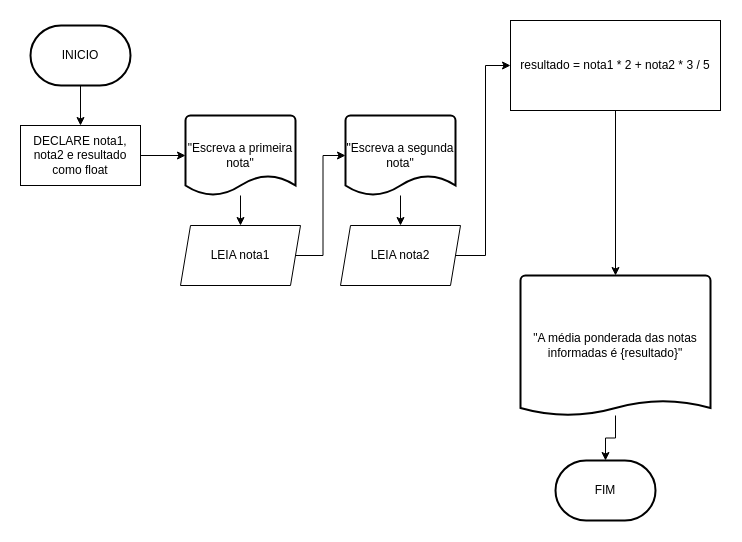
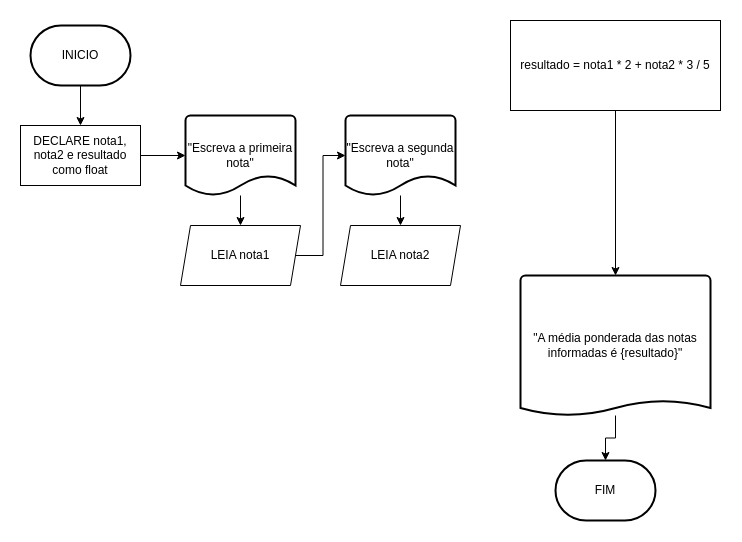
- <mxCell id="13" style="edgeStyle=orthogonalEdgeStyle;rounded=0;orthogonalLoop=1;jettySize=auto;html=1;entryX=0;entryY=0.5;entryDx=0;entryDy=0;" edge="1" parent="1" source="14" target="16"><mxGeometry relative="1" as="geometry" /></mxCell>
